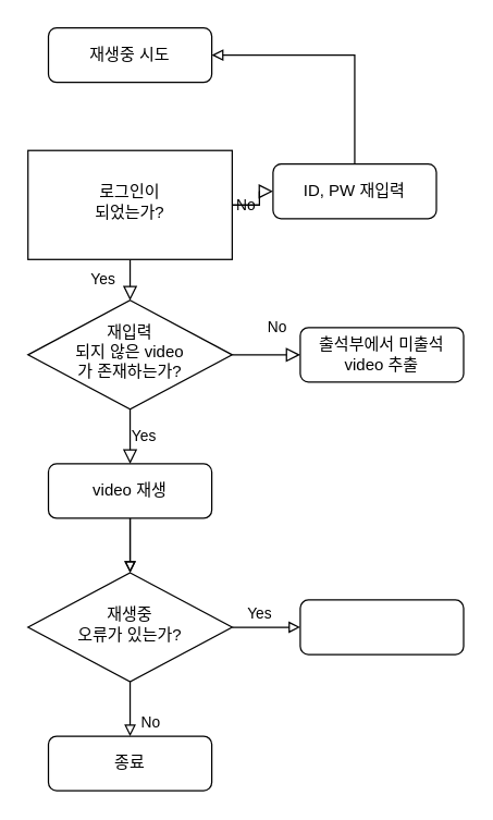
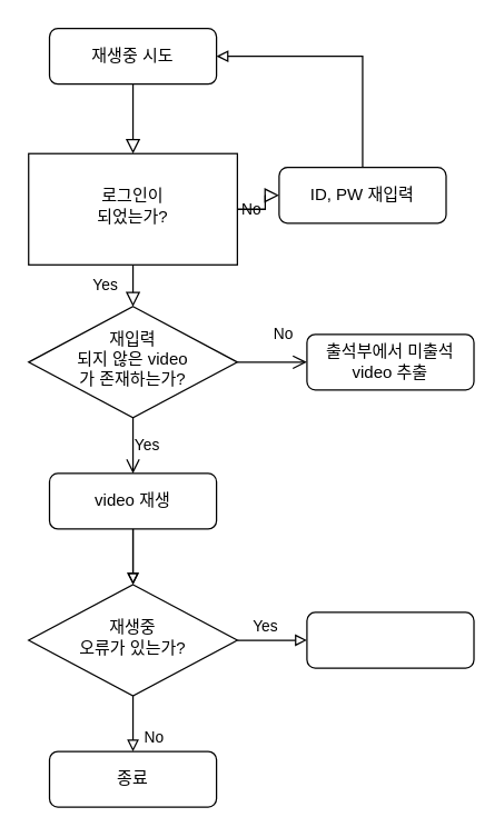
+ <mxCell id="2" value="" style="rounded=0;html=1;jettySize=auto;orthogonalLoop=1;fontSize=11;endArrow=block;endFill=0;endSize=8;strokeWidth=1;shadow=0;labelBackgroundColor=none;edgeStyle=orthogonalEdgeStyle;" edge="1" parent="1" source="3" target="6"><mxGeometry relative="1" as="geometry" /></mxCell>
- <mxCell id="8" value="No" style="rounded=0;html=1;jettySize=auto;orthogonalLoop=1;fontSize=11;endArrow=block;endFill=0;endSize=8;strokeWidth=1;shadow=0;labelBackgroundColor=none;edgeStyle=orthogonalEdgeStyle;" edge="1" parent="1" source="10" target="11"><mxGeometry x="0.333" y="20" relative="1" as="geometry"><mxPoint as="offset" /></mxGeometry></mxCell>
+ <mxCell id="8" value="No" style="rounded=0;html=1;jettySize=auto;orthogonalLoop=1;fontSize=11;endArrow=open;endFill=0;endSize=8;strokeWidth=1;shadow=0;labelBackgroundColor=none;edgeStyle=orthogonalEdgeStyle;" edge="1" parent="1" source="10" target="11"><mxGeometry x="0.333" y="20" relative="1" as="geometry"><mxPoint as="offset" /></mxGeometry></mxCell>
- <mxCell id="9" value="Yes" style="edgeStyle=orthogonalEdgeStyle;rounded=0;html=1;jettySize=auto;orthogonalLoop=1;fontSize=11;endArrow=block;endFill=0;endSize=8;strokeWidth=1;shadow=0;labelBackgroundColor=none;" edge="1" parent="1" source="10" target="13"><mxGeometry y="10" relative="1" as="geometry"><mxPoint as="offset" /></mxGeometry></mxCell>
+ <mxCell id="9" value="Yes" style="edgeStyle=orthogonalEdgeStyle;rounded=0;html=1;jettySize=auto;orthogonalLoop=1;fontSize=11;endArrow=open;endFill=0;endSize=8;strokeWidth=1;shadow=0;labelBackgroundColor=none;" edge="1" parent="1" source="10" target="13"><mxGeometry y="10" relative="1" as="geometry"><mxPoint as="offset" /></mxGeometry></mxCell>
